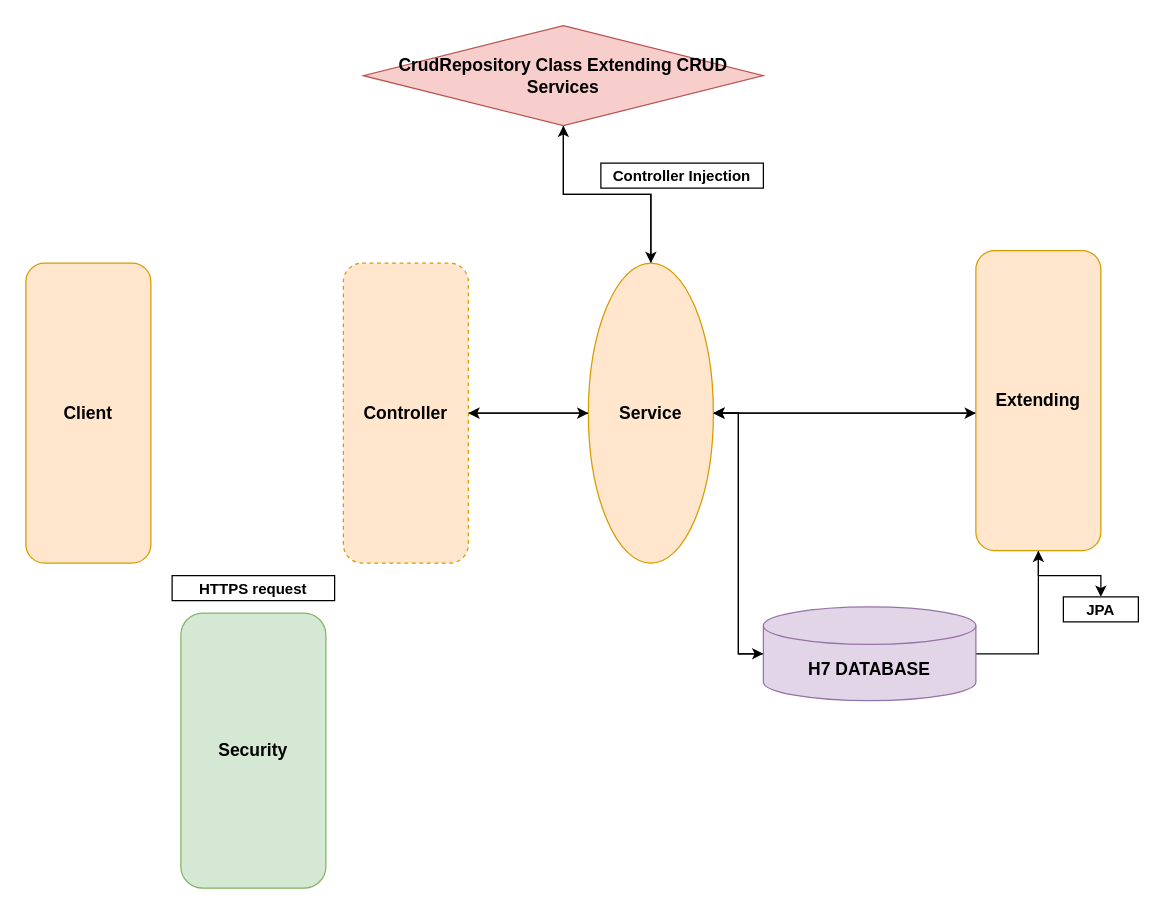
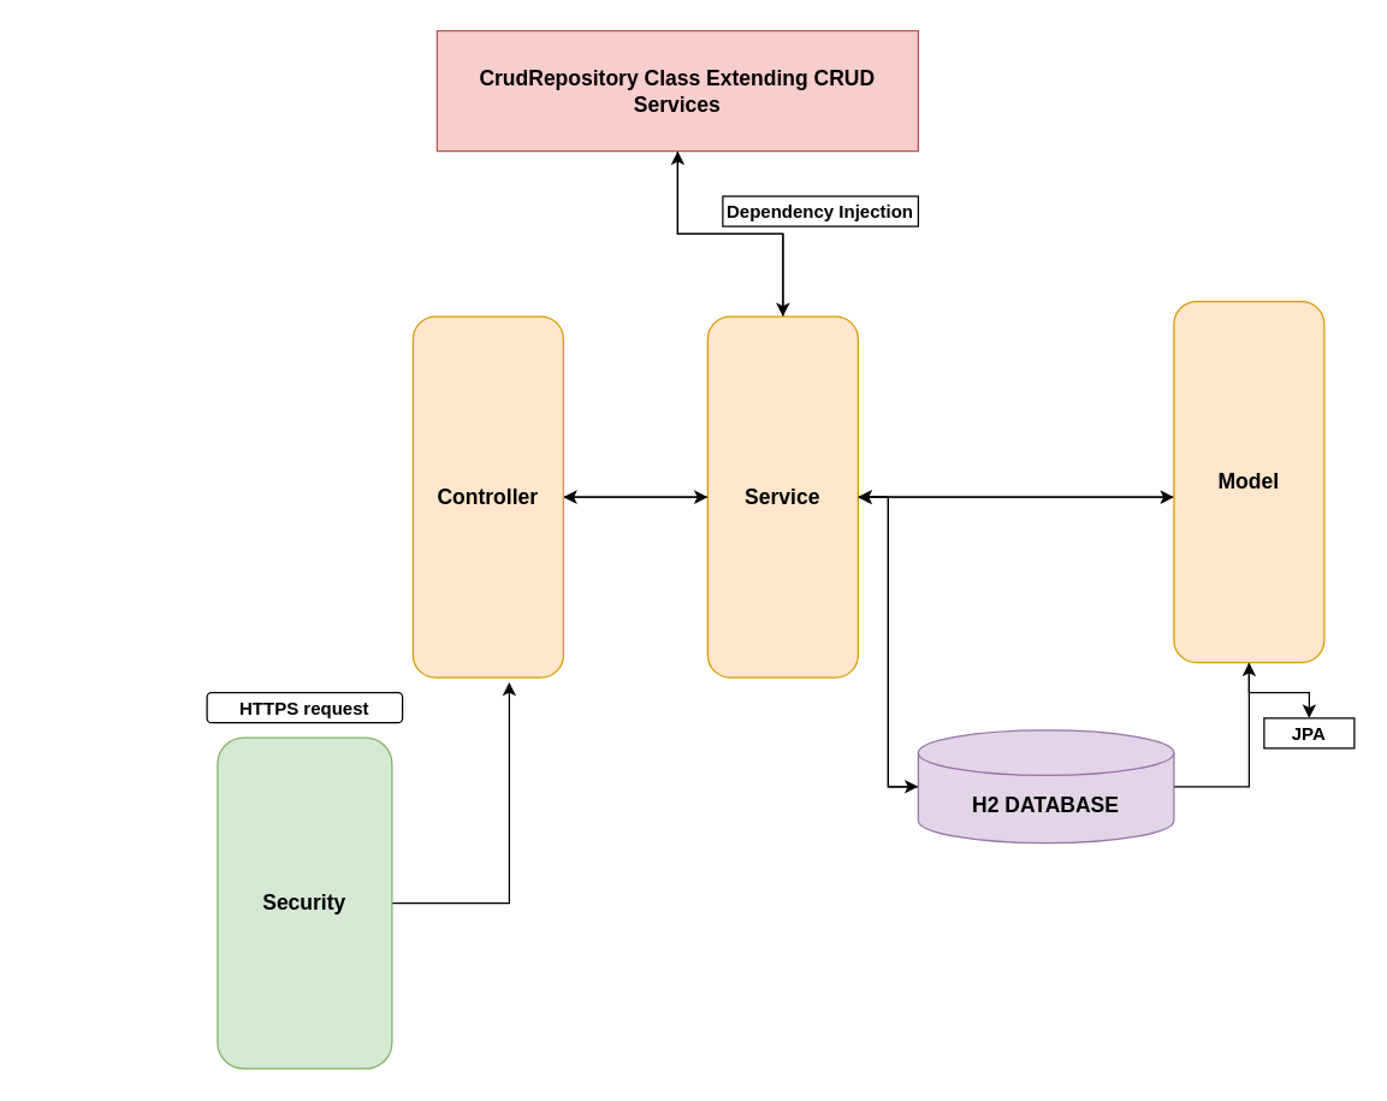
- <mxCell id="3" value="&lt;b&gt;&lt;font style=&quot;font-size: 14px;&quot;&gt;CrudRepository Class Extending CRUD Services&lt;/font&gt;&lt;/b&gt;" style="rhombus;whiteSpace=wrap;html=1;fillColor=#f8cecc;strokeColor=#b85450;" vertex="1" parent="1"><mxGeometry x="290" y="20" width="320" height="80" as="geometry" /></mxCell>
+ <mxCell id="3" value="&lt;b&gt;&lt;font style=&quot;font-size: 14px;&quot;&gt;CrudRepository Class Extending CRUD Services&lt;/font&gt;&lt;/b&gt;" style="rounded=0;whiteSpace=wrap;html=1;fillColor=#f8cecc;strokeColor=#b85450;" vertex="1" parent="1"><mxGeometry x="290" y="20" width="320" height="80" as="geometry" /></mxCell>
- <mxCell id="22" value="&lt;font style=&quot;font-size: 12px;&quot;&gt;&lt;b&gt;Controller Injection&lt;/b&gt;&lt;/font&gt;" style="rounded=0;whiteSpace=wrap;html=1;fontSize=14;" vertex="1" parent="1"><mxGeometry x="480" y="130" width="130" height="20" as="geometry" /></mxCell>
+ <mxCell id="22" value="&lt;font style=&quot;font-size: 12px;&quot;&gt;&lt;b&gt;Dependency Injection&lt;/b&gt;&lt;/font&gt;" style="rounded=0;whiteSpace=wrap;html=1;fontSize=14;" vertex="1" parent="1"><mxGeometry x="480" y="130" width="130" height="20" as="geometry" /></mxCell>
- <mxCell id="14" value="&lt;b&gt;&lt;font style=&quot;font-size: 14px;&quot;&gt;Extending&lt;/font&gt;&lt;/b&gt;" style="rounded=1;whiteSpace=wrap;html=1;fillColor=#ffe6cc;strokeColor=#d79b00;" vertex="1" parent="1"><mxGeometry x="780" y="200" width="100" height="240" as="geometry" /></mxCell>
+ <mxCell id="14" value="&lt;b&gt;&lt;font style=&quot;font-size: 14px;&quot;&gt;Model&lt;/font&gt;&lt;/b&gt;" style="rounded=1;whiteSpace=wrap;html=1;fillColor=#ffe6cc;strokeColor=#d79b00;" vertex="1" parent="1"><mxGeometry x="780" y="200" width="100" height="240" as="geometry" /></mxCell>
- <mxCell id="11" value="&lt;b&gt;&lt;font style=&quot;font-size: 14px;&quot;&gt;Client&lt;/font&gt;&lt;/b&gt;" style="rounded=1;whiteSpace=wrap;html=1;fillColor=#ffe6cc;strokeColor=#d79b00;" vertex="1" parent="1"><mxGeometry x="20" y="210" width="100" height="240" as="geometry" /></mxCell>
- <mxCell id="10" value="&lt;b&gt;&lt;font style=&quot;font-size: 14px;&quot;&gt;Controller&lt;/font&gt;&lt;/b&gt;" style="rounded=1;whiteSpace=wrap;html=1;fillColor=#ffe6cc;strokeColor=#d79b00;dashed=1;" vertex="1" parent="1"><mxGeometry x="274" y="210" width="100" height="240" as="geometry" /></mxCell>
+ <mxCell id="10" value="&lt;b&gt;&lt;font style=&quot;font-size: 14px;&quot;&gt;Controller&lt;/font&gt;&lt;/b&gt;" style="rounded=1;whiteSpace=wrap;html=1;fillColor=#ffe6cc;strokeColor=#d79b00;" vertex="1" parent="1"><mxGeometry x="274" y="210" width="100" height="240" as="geometry" /></mxCell>
- <mxCell id="8" value="&lt;b&gt;&lt;font style=&quot;font-size: 14px;&quot;&gt;Service&lt;/font&gt;&lt;/b&gt;" style="ellipse;whiteSpace=wrap;html=1;fillColor=#ffe6cc;strokeColor=#d79b00;" vertex="1" parent="1"><mxGeometry x="470" y="210" width="100" height="240" as="geometry" /></mxCell>
+ <mxCell id="8" value="&lt;b&gt;&lt;font style=&quot;font-size: 14px;&quot;&gt;Service&lt;/font&gt;&lt;/b&gt;" style="rounded=1;whiteSpace=wrap;html=1;fillColor=#ffe6cc;strokeColor=#d79b00;" vertex="1" parent="1"><mxGeometry x="470" y="210" width="100" height="240" as="geometry" /></mxCell>
- <mxCell id="20" value="&lt;font style=&quot;font-size: 12px;&quot;&gt;&lt;b&gt;HTTPS request&lt;/b&gt;&lt;/font&gt;" style="rounded=0;whiteSpace=wrap;html=1;fontSize=14;" vertex="1" parent="1"><mxGeometry x="137" y="460" width="130" height="20" as="geometry" /></mxCell>
+ <mxCell id="20" value="&lt;font style=&quot;font-size: 12px;&quot;&gt;&lt;b&gt;HTTPS request&lt;/b&gt;&lt;/font&gt;" style="whiteSpace=wrap;html=1;fontSize=14;rounded=1;" vertex="1" parent="1"><mxGeometry x="137" y="460" width="130" height="20" as="geometry" /></mxCell>
- <mxCell id="21" value="&lt;font style=&quot;font-size: 12px;&quot;&gt;&lt;b&gt;JPA&lt;br&gt;&lt;/b&gt;&lt;/font&gt;" style="rounded=0;whiteSpace=wrap;html=1;fontSize=14;" vertex="1" parent="1"><mxGeometry x="850" y="477" width="60" height="20" as="geometry" /></mxCell>
+ <mxCell id="21" value="&lt;font style=&quot;font-size: 12px;&quot;&gt;&lt;b&gt;JPA&lt;br&gt;&lt;/b&gt;&lt;/font&gt;" style="rounded=0;whiteSpace=wrap;html=1;fontSize=14;" vertex="1" parent="1"><mxGeometry x="840" y="477" width="60" height="20" as="geometry" /></mxCell>
- <mxCell id="17" value="&lt;b&gt;H7 DATABASE&lt;/b&gt;" style="shape=cylinder3;whiteSpace=wrap;html=1;boundedLbl=1;backgroundOutline=1;size=15;fontSize=14;fillColor=#e1d5e7;strokeColor=#9673a6;" vertex="1" parent="1"><mxGeometry x="610" y="485" width="170" height="75" as="geometry" /></mxCell>
+ <mxCell id="17" value="&lt;b&gt;H2 DATABASE&lt;/b&gt;" style="shape=cylinder3;whiteSpace=wrap;html=1;boundedLbl=1;backgroundOutline=1;size=15;fontSize=14;fillColor=#e1d5e7;strokeColor=#9673a6;" vertex="1" parent="1"><mxGeometry x="610" y="485" width="170" height="75" as="geometry" /></mxCell>
+ <mxCell id="18" style="edgeStyle=orthogonalEdgeStyle;rounded=0;orthogonalLoop=1;jettySize=auto;html=1;entryX=0.64;entryY=1.013;entryDx=0;entryDy=0;entryPerimeter=0;fontSize=12;" edge="1" parent="1" source="19" target="10"><mxGeometry relative="1" as="geometry" /></mxCell>
